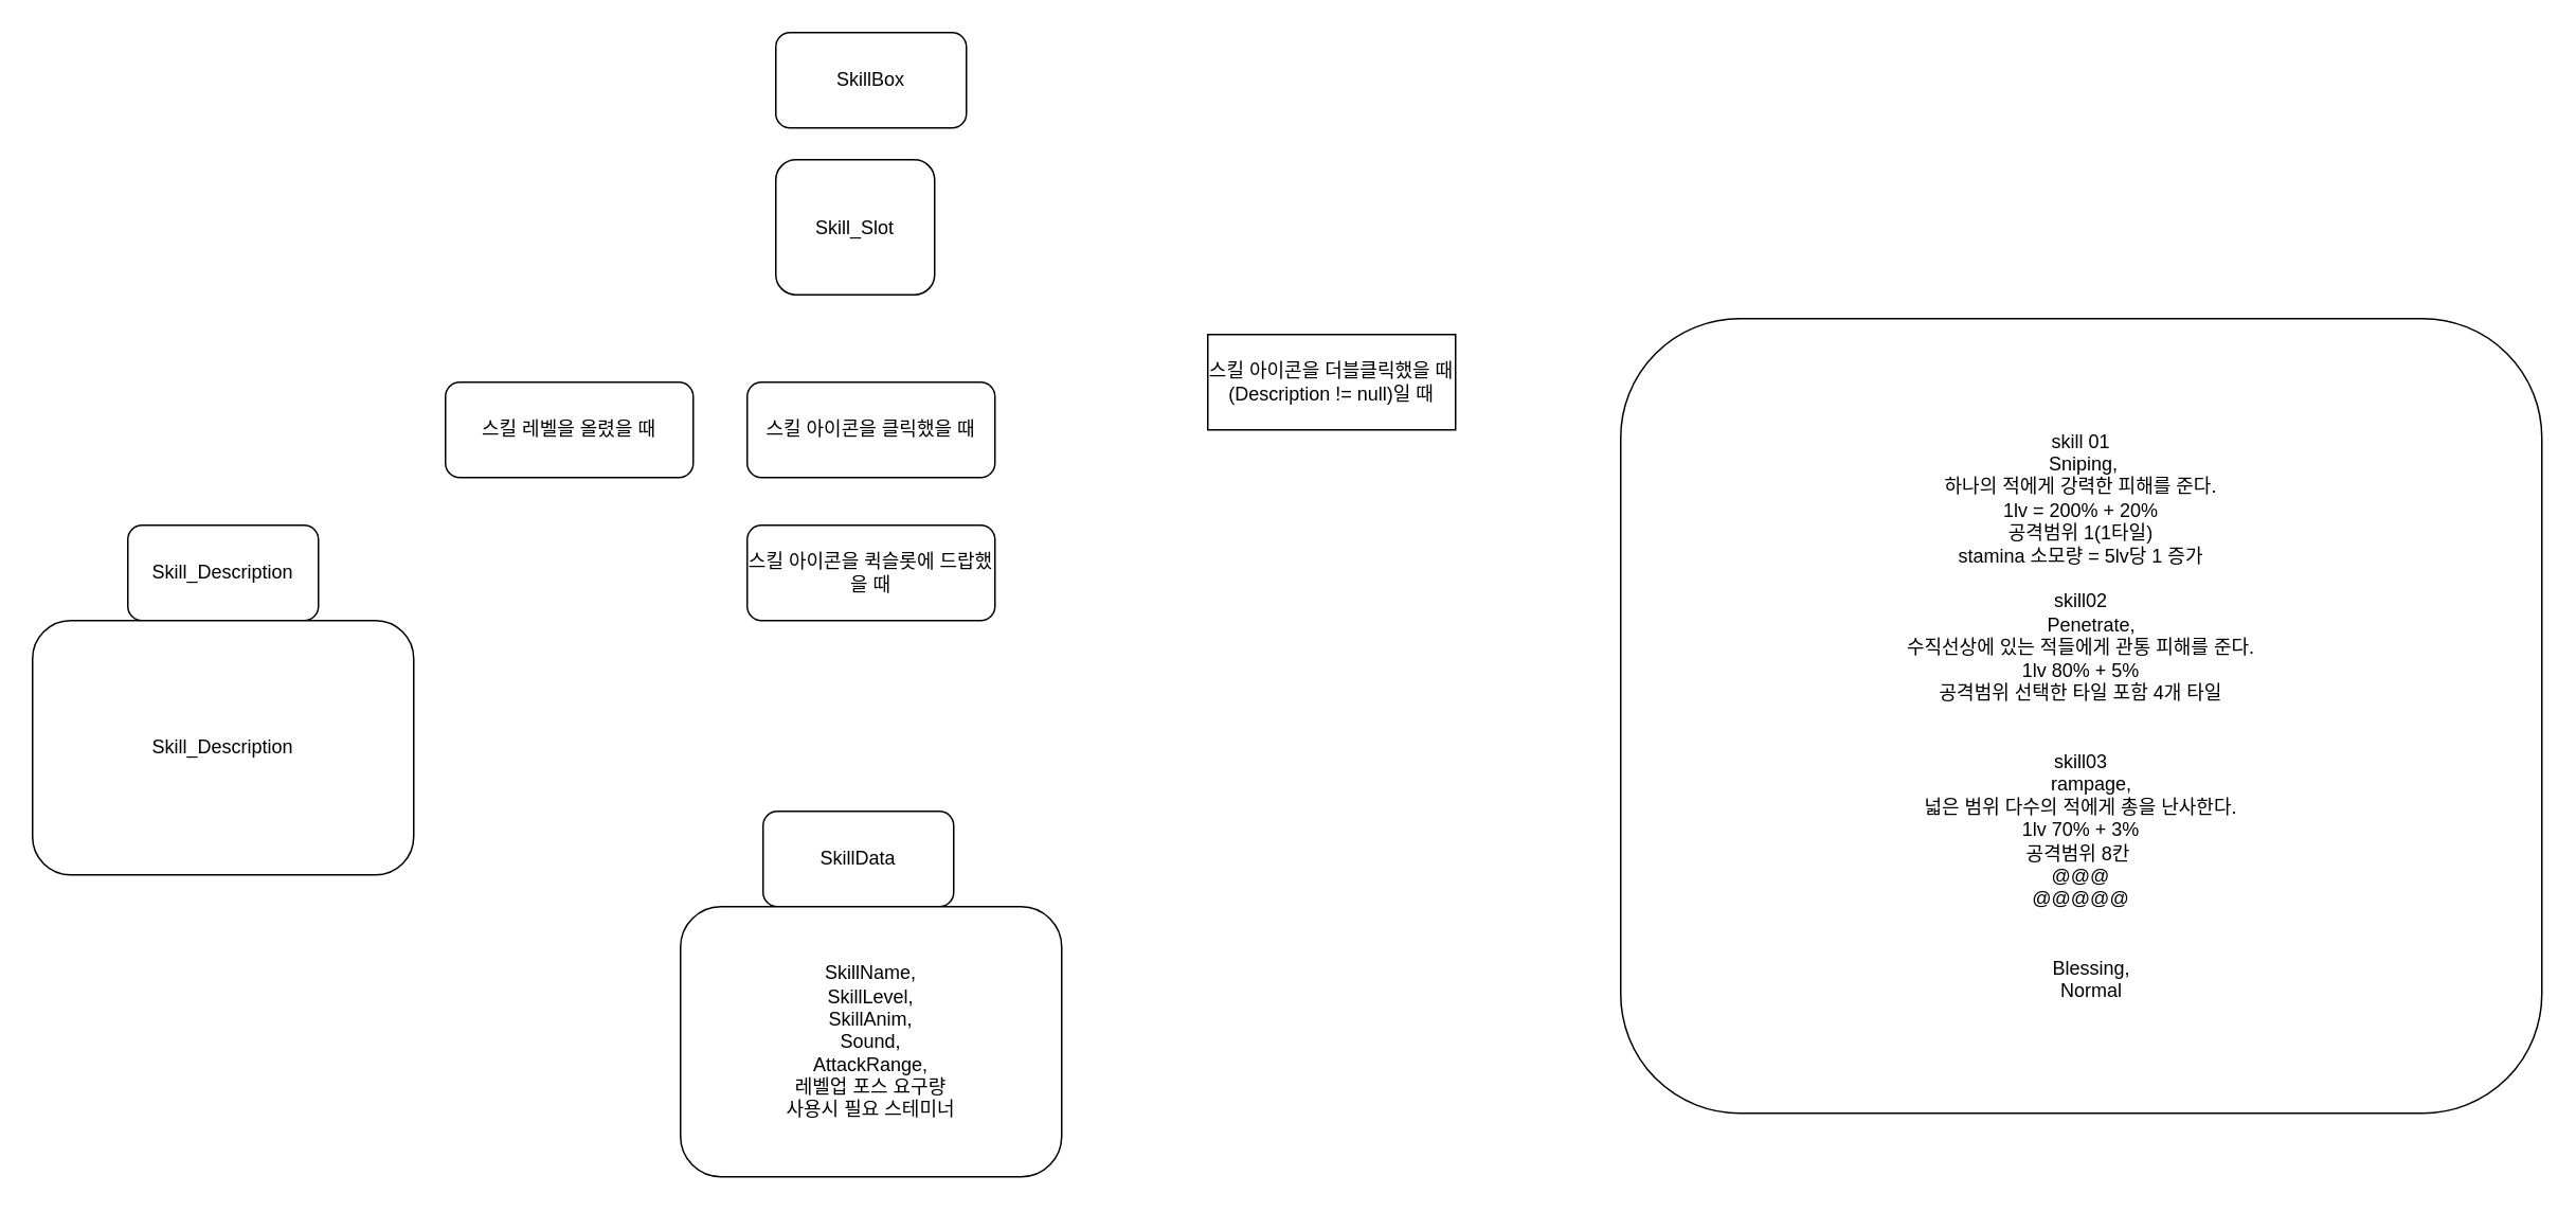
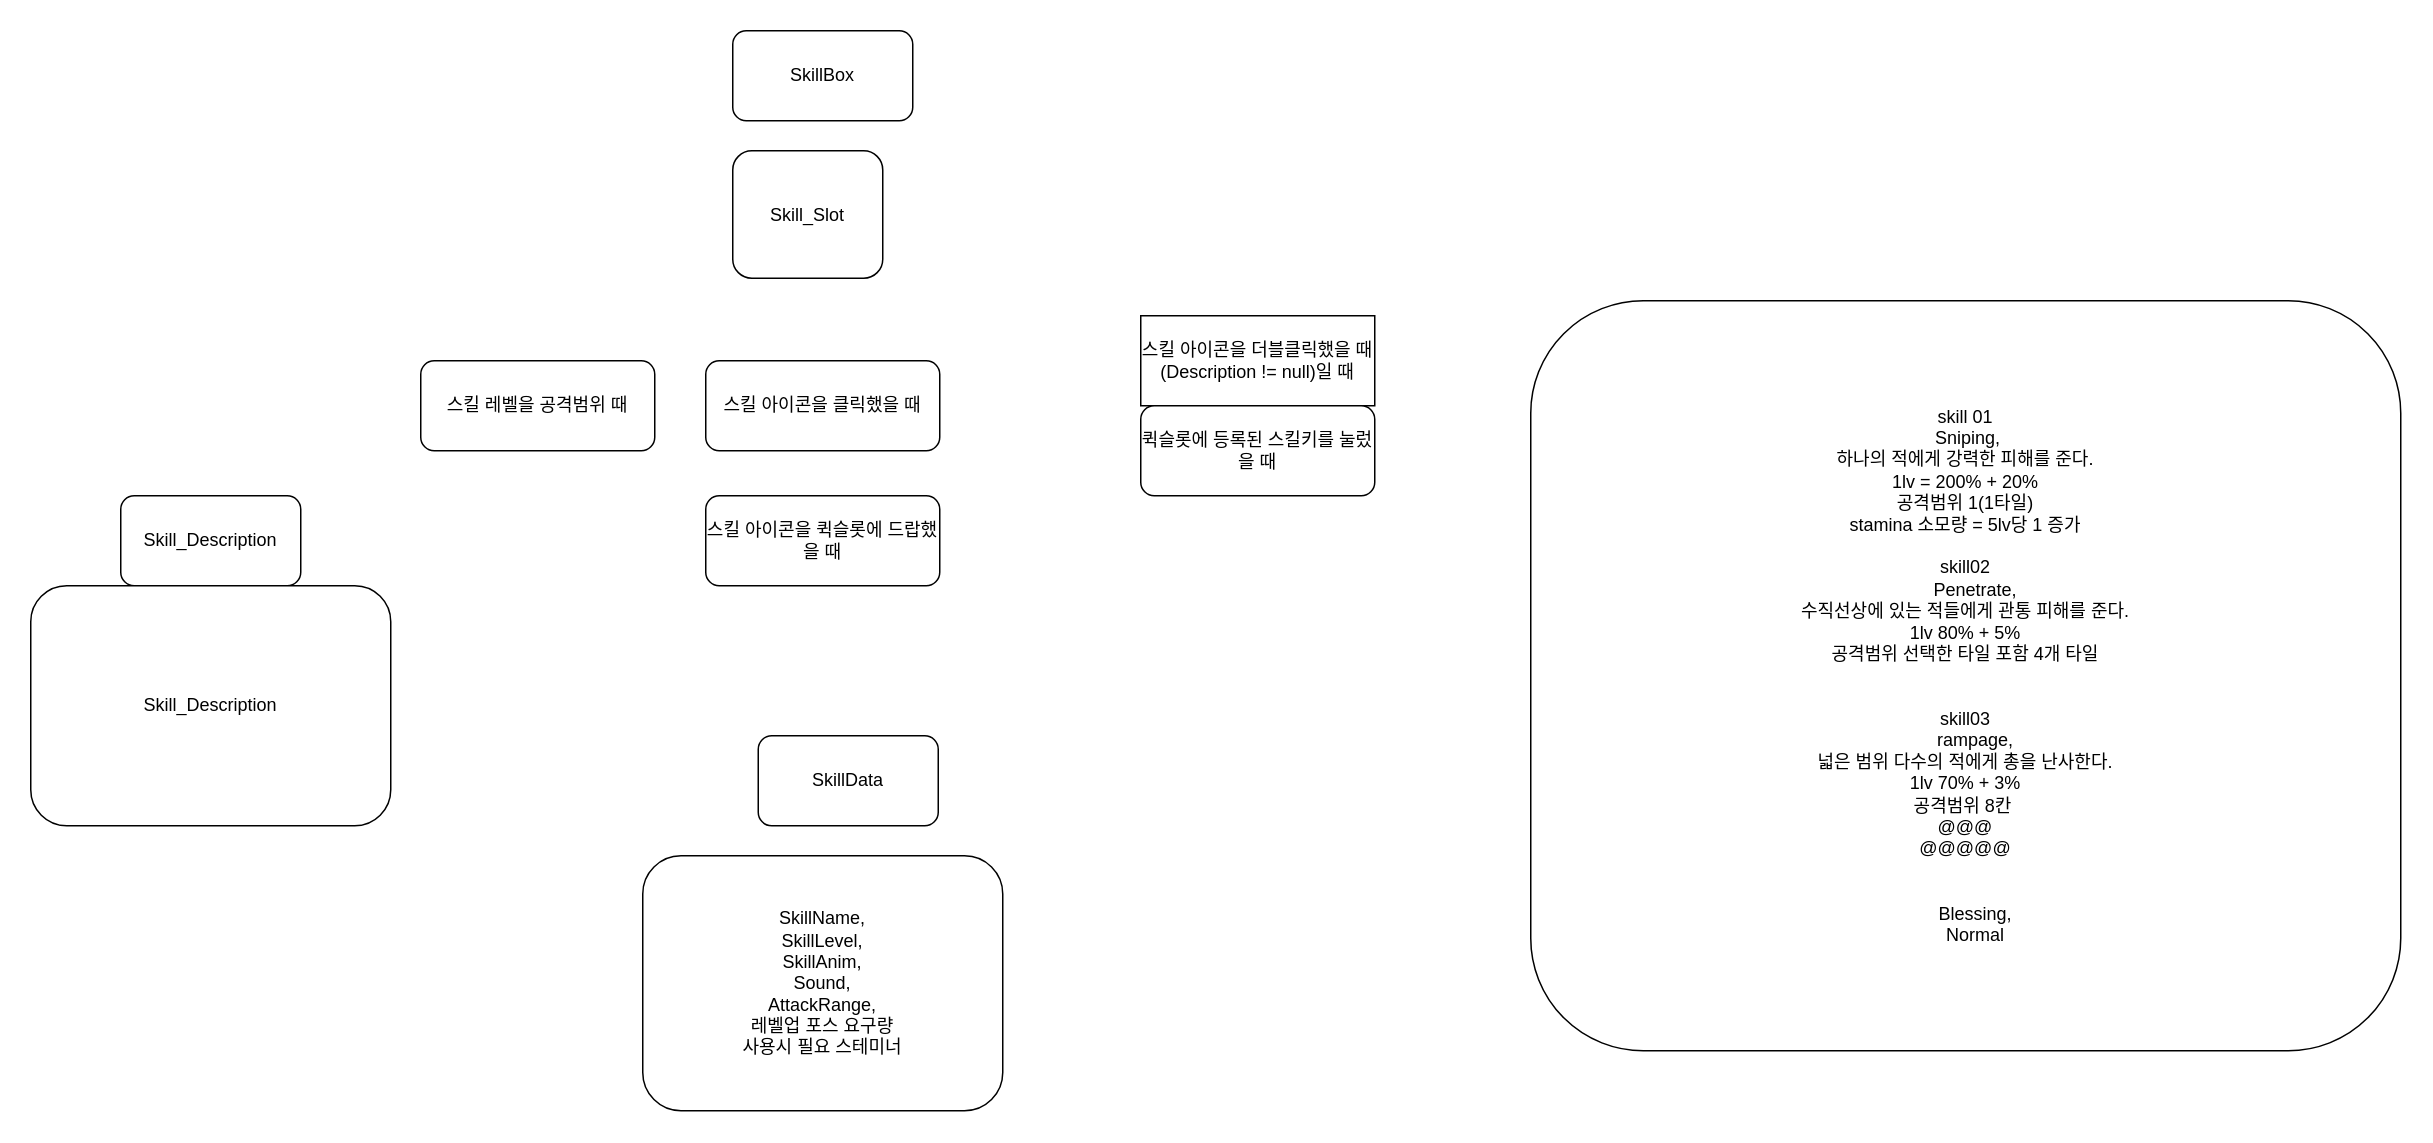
- <mxCell id="3" value="스킬 레벨을 올렸을 때" style="rounded=1;whiteSpace=wrap;html=1;" parent="1" vertex="1"><mxGeometry x="280" y="240" width="156" height="60" as="geometry" /></mxCell>
+ <mxCell id="3" value="스킬 레벨을 공격범위 때" style="rounded=1;whiteSpace=wrap;html=1;" parent="1" vertex="1"><mxGeometry x="280" y="240" width="156" height="60" as="geometry" /></mxCell>
+ <mxCell id="7" value="퀵슬롯에 등록된 스킬키를 눌렀을 때" style="rounded=1;whiteSpace=wrap;html=1;" parent="1" vertex="1"><mxGeometry x="760" y="270" width="156" height="60" as="geometry" /></mxCell>
- <mxCell id="8" value="SkillData" style="rounded=1;whiteSpace=wrap;html=1;" parent="1" vertex="1"><mxGeometry x="480" y="510" width="120" height="60" as="geometry" /></mxCell>
+ <mxCell id="8" value="SkillData" style="rounded=1;whiteSpace=wrap;html=1;" parent="1" vertex="1"><mxGeometry x="505" y="490" width="120" height="60" as="geometry" /></mxCell>
